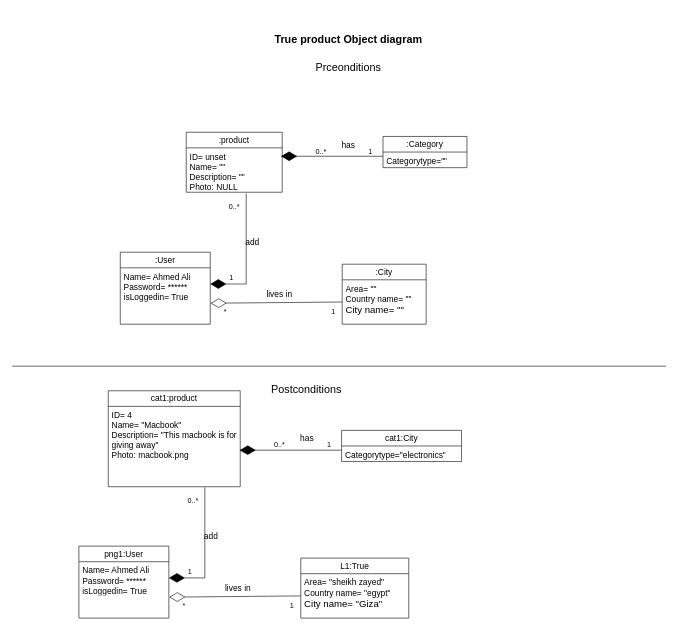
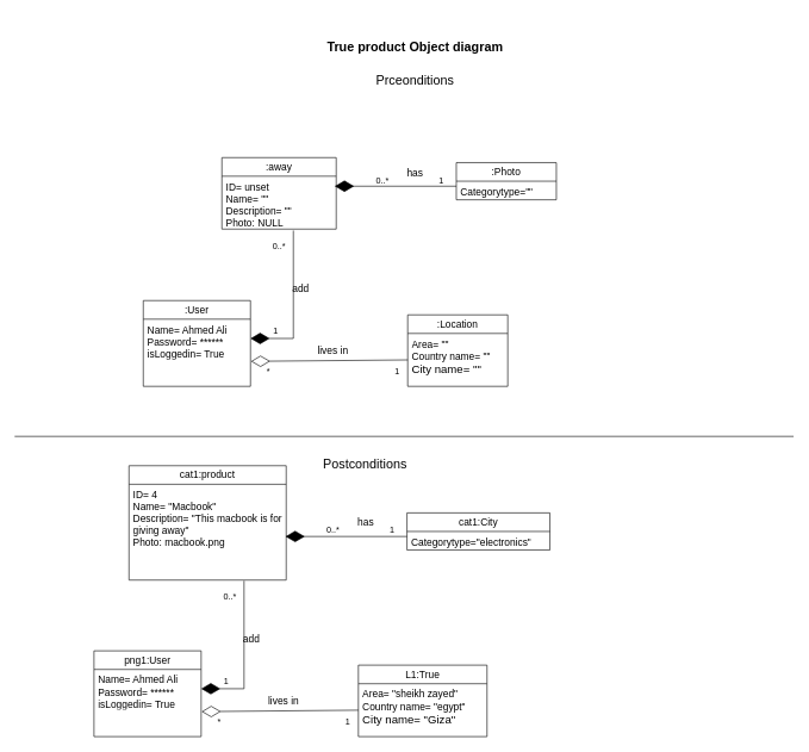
- <mxCell id="11" value="&lt;font style=&quot;font-size: 14px;&quot;&gt;:product&lt;/font&gt;" style="swimlane;fontStyle=0;childLayout=stackLayout;horizontal=1;startSize=26;fillColor=none;horizontalStack=0;resizeParent=1;resizeParentMax=0;resizeLast=0;collapsible=1;marginBottom=0;whiteSpace=wrap;html=1;" parent="1" vertex="1"><mxGeometry x="310" y="220" width="160" height="100" as="geometry" /></mxCell>
+ <mxCell id="11" value="&lt;font style=&quot;font-size: 14px;&quot;&gt;:away&lt;/font&gt;" style="swimlane;fontStyle=0;childLayout=stackLayout;horizontal=1;startSize=26;fillColor=none;horizontalStack=0;resizeParent=1;resizeParentMax=0;resizeLast=0;collapsible=1;marginBottom=0;whiteSpace=wrap;html=1;" parent="1" vertex="1"><mxGeometry x="310" y="220" width="160" height="100" as="geometry" /></mxCell>
- <mxCell id="16" value="&lt;font style=&quot;font-size: 14px;&quot;&gt;:Category&lt;/font&gt;" style="swimlane;fontStyle=0;childLayout=stackLayout;horizontal=1;startSize=26;fillColor=none;horizontalStack=0;resizeParent=1;resizeParentMax=0;resizeLast=0;collapsible=1;marginBottom=0;whiteSpace=wrap;html=1;" parent="1" vertex="1"><mxGeometry x="638" y="227" width="140" height="52" as="geometry" /></mxCell>
+ <mxCell id="16" value="&lt;font style=&quot;font-size: 14px;&quot;&gt;:Photo&lt;/font&gt;" style="swimlane;fontStyle=0;childLayout=stackLayout;horizontal=1;startSize=26;fillColor=none;horizontalStack=0;resizeParent=1;resizeParentMax=0;resizeLast=0;collapsible=1;marginBottom=0;whiteSpace=wrap;html=1;" parent="1" vertex="1"><mxGeometry x="638" y="227" width="140" height="52" as="geometry" /></mxCell>
- <mxCell id="18" value="&lt;font style=&quot;font-size: 14px;&quot;&gt;:City&lt;/font&gt;" style="swimlane;fontStyle=0;childLayout=stackLayout;horizontal=1;startSize=26;fillColor=none;horizontalStack=0;resizeParent=1;resizeParentMax=0;resizeLast=0;collapsible=1;marginBottom=0;whiteSpace=wrap;html=1;" parent="1" vertex="1"><mxGeometry x="570" y="440" width="140" height="100" as="geometry" /></mxCell>
+ <mxCell id="18" value="&lt;font style=&quot;font-size: 14px;&quot;&gt;:Location&lt;/font&gt;" style="swimlane;fontStyle=0;childLayout=stackLayout;horizontal=1;startSize=26;fillColor=none;horizontalStack=0;resizeParent=1;resizeParentMax=0;resizeLast=0;collapsible=1;marginBottom=0;whiteSpace=wrap;html=1;" parent="1" vertex="1"><mxGeometry x="570" y="440" width="140" height="100" as="geometry" /></mxCell>
